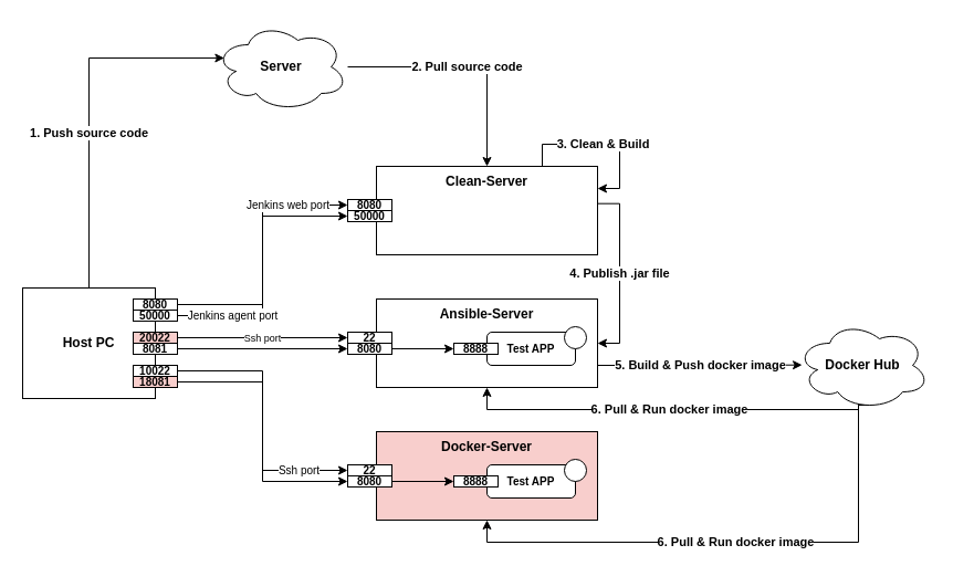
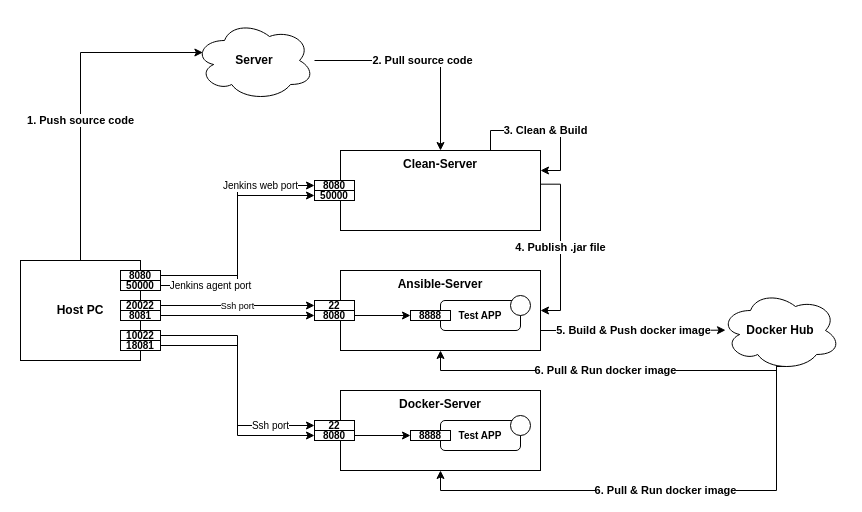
- <mxCell id="16" value="20022" style="rounded=0;whiteSpace=wrap;html=1;fontStyle=1;align=center;fontSize=10;fillColor=#f8cecc;" vertex="1" parent="1"><mxGeometry x="120" y="300" width="40" height="10" as="geometry" /></mxCell>
+ <mxCell id="16" value="20022" style="rounded=0;whiteSpace=wrap;html=1;fontStyle=1;align=center;fontSize=10;" vertex="1" parent="1"><mxGeometry x="120" y="300" width="40" height="10" as="geometry" /></mxCell>
- <mxCell id="22" value="18081" style="rounded=0;whiteSpace=wrap;html=1;fontStyle=1;align=center;fontSize=10;fillColor=#f8cecc;" vertex="1" parent="1"><mxGeometry x="120" y="340" width="40" height="10" as="geometry" /></mxCell>
+ <mxCell id="22" value="18081" style="rounded=0;whiteSpace=wrap;html=1;fontStyle=1;align=center;fontSize=10;" vertex="1" parent="1"><mxGeometry x="120" y="340" width="40" height="10" as="geometry" /></mxCell>
- <mxCell id="6" value="Docker-Server" style="rounded=0;whiteSpace=wrap;html=1;fontStyle=1;verticalAlign=top;fillColor=#f8cecc;" vertex="1" parent="1"><mxGeometry x="340" y="390" width="200" height="80" as="geometry" /></mxCell>
+ <mxCell id="6" value="Docker-Server" style="rounded=0;whiteSpace=wrap;html=1;fontStyle=1;verticalAlign=top;" vertex="1" parent="1"><mxGeometry x="340" y="390" width="200" height="80" as="geometry" /></mxCell>
